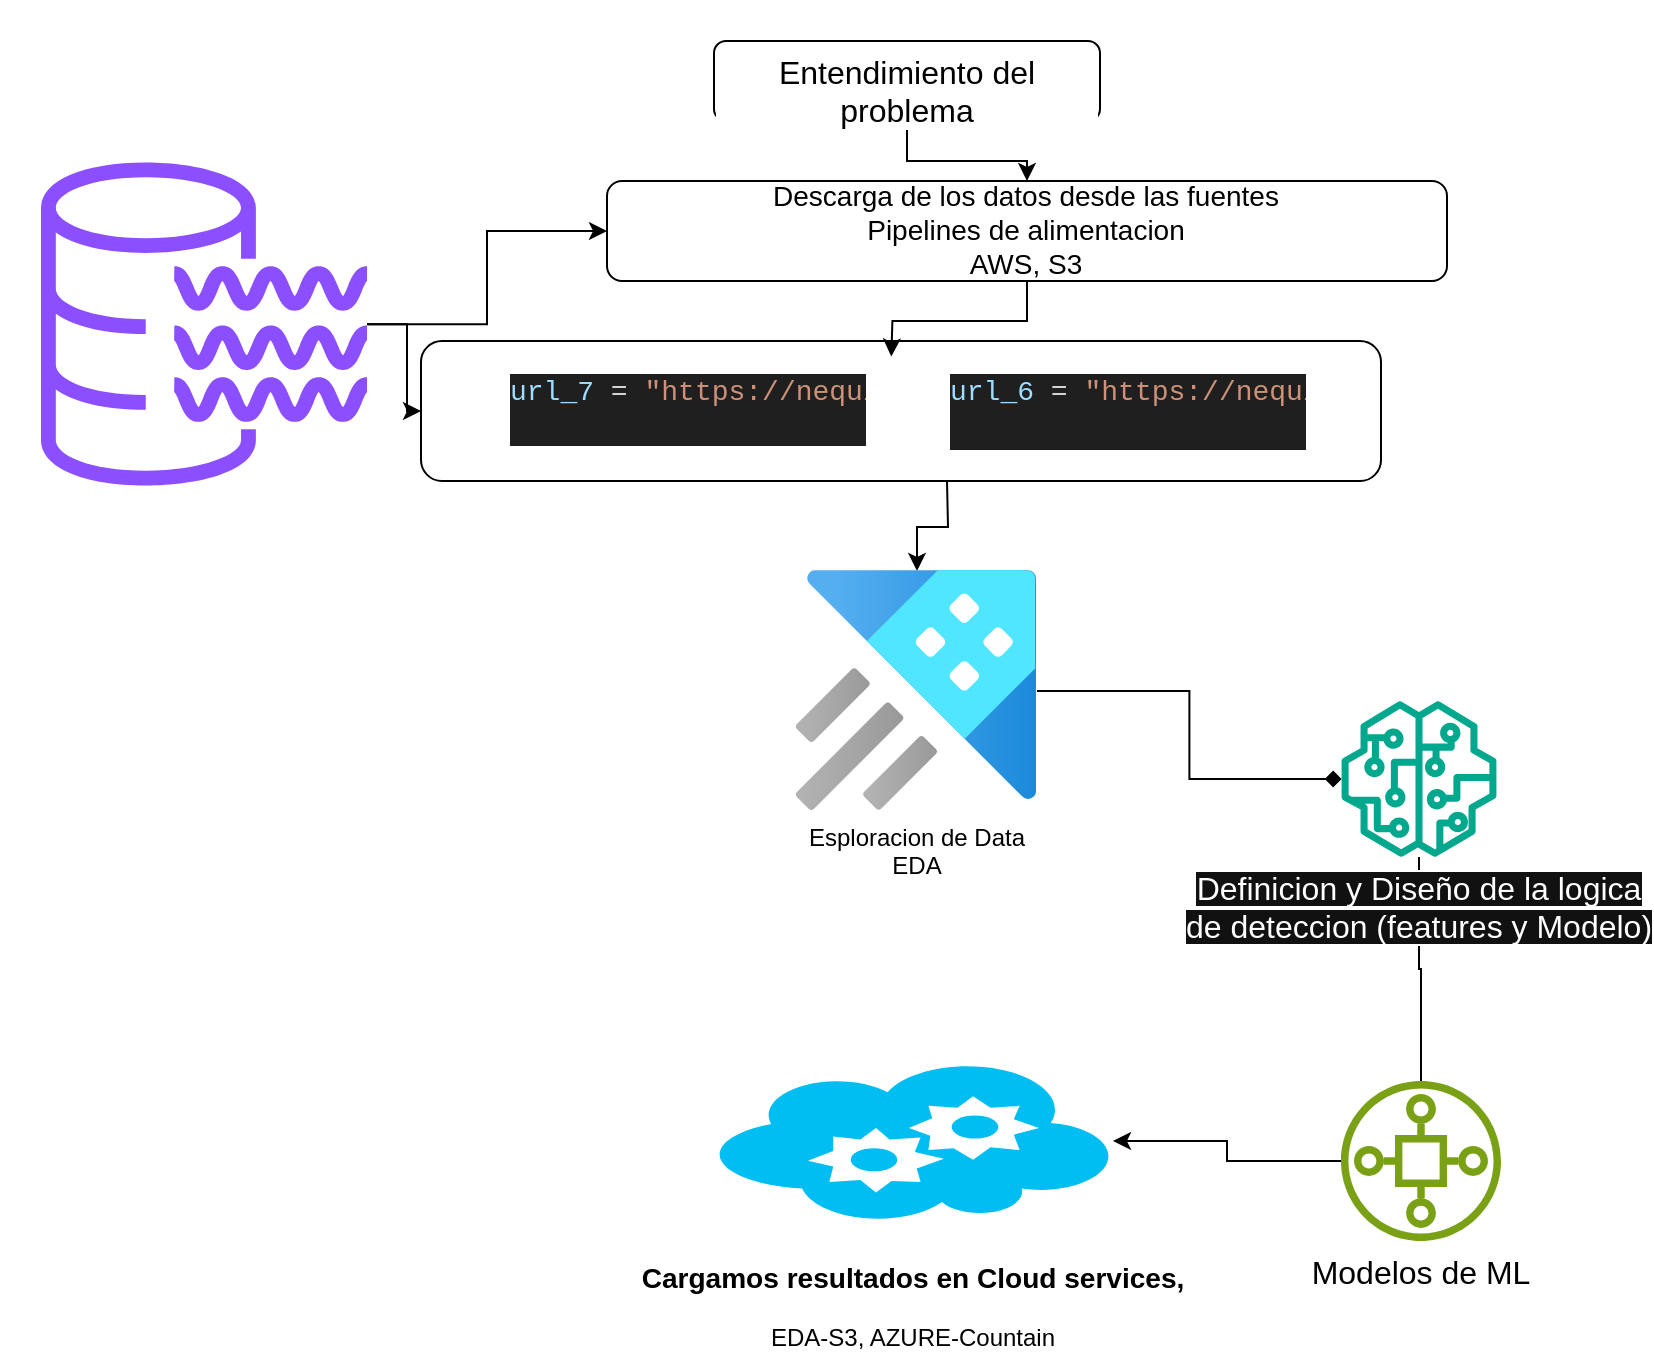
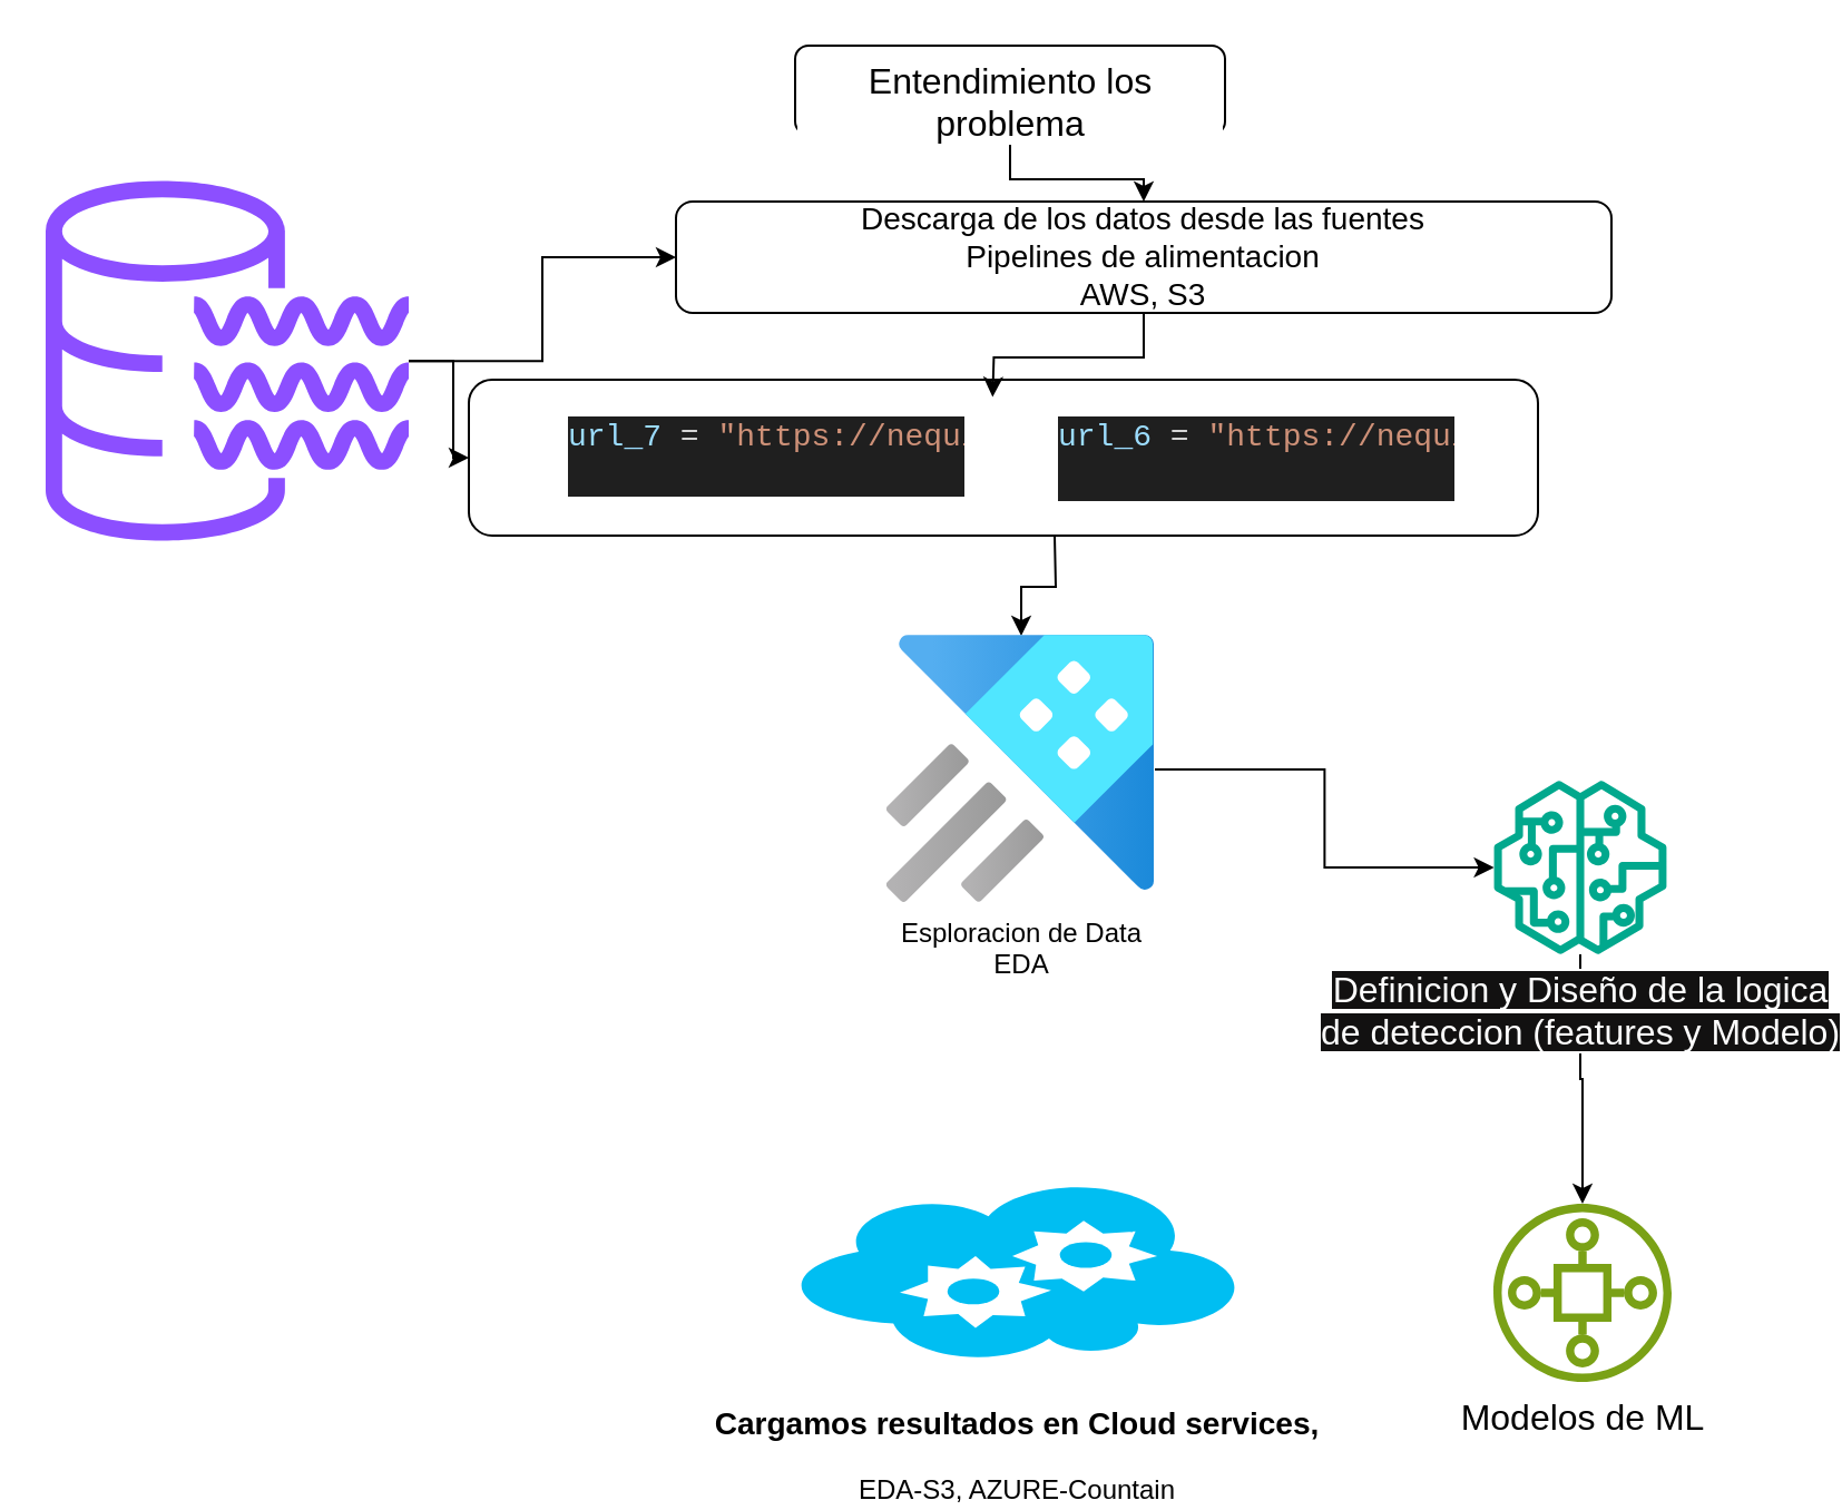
- <mxCell id="11" value="Entendimiento del problema" style="rounded=1;whiteSpace=wrap;html=1;strokeColor=default;align=center;verticalAlign=top;fontFamily=Helvetica;fontSize=16;fontColor=default;labelBackgroundColor=default;fillColor=default;" parent="1" vertex="1"><mxGeometry x="356.5" y="20" width="193" height="40" as="geometry" /></mxCell>
+ <mxCell id="11" value="Entendimiento los problema" style="rounded=1;whiteSpace=wrap;html=1;strokeColor=default;align=center;verticalAlign=top;fontFamily=Helvetica;fontSize=16;fontColor=default;labelBackgroundColor=default;fillColor=default;" parent="1" vertex="1"><mxGeometry x="356.5" y="20" width="193" height="40" as="geometry" /></mxCell>
- <mxCell id="8" style="edgeStyle=orthogonalEdgeStyle;rounded=0;orthogonalLoop=1;jettySize=auto;html=1;fontFamily=Helvetica;fontSize=12;fontColor=default;labelBackgroundColor=default;endArrow=diamond;" parent="1" source="9" target="16" edge="1"><mxGeometry relative="1" as="geometry" /></mxCell>
+ <mxCell id="8" style="edgeStyle=orthogonalEdgeStyle;rounded=0;orthogonalLoop=1;jettySize=auto;html=1;fontFamily=Helvetica;fontSize=12;fontColor=default;labelBackgroundColor=default;" parent="1" source="9" target="16" edge="1"><mxGeometry relative="1" as="geometry" /></mxCell>
- <mxCell id="15" value="" style="edgeStyle=orthogonalEdgeStyle;rounded=0;orthogonalLoop=1;jettySize=auto;html=1;fontFamily=Helvetica;fontSize=12;fontColor=default;labelBackgroundColor=default;endArrow=none;" parent="1" source="16" target="18" edge="1"><mxGeometry relative="1" as="geometry" /></mxCell>
+ <mxCell id="15" value="" style="edgeStyle=orthogonalEdgeStyle;rounded=0;orthogonalLoop=1;jettySize=auto;html=1;fontFamily=Helvetica;fontSize=12;fontColor=default;labelBackgroundColor=default;" parent="1" source="16" target="18" edge="1"><mxGeometry relative="1" as="geometry" /></mxCell>
- <mxCell id="17" style="edgeStyle=orthogonalEdgeStyle;rounded=0;orthogonalLoop=1;jettySize=auto;html=1;" edge="1" parent="1" source="18" target="19"><mxGeometry relative="1" as="geometry" /></mxCell>
